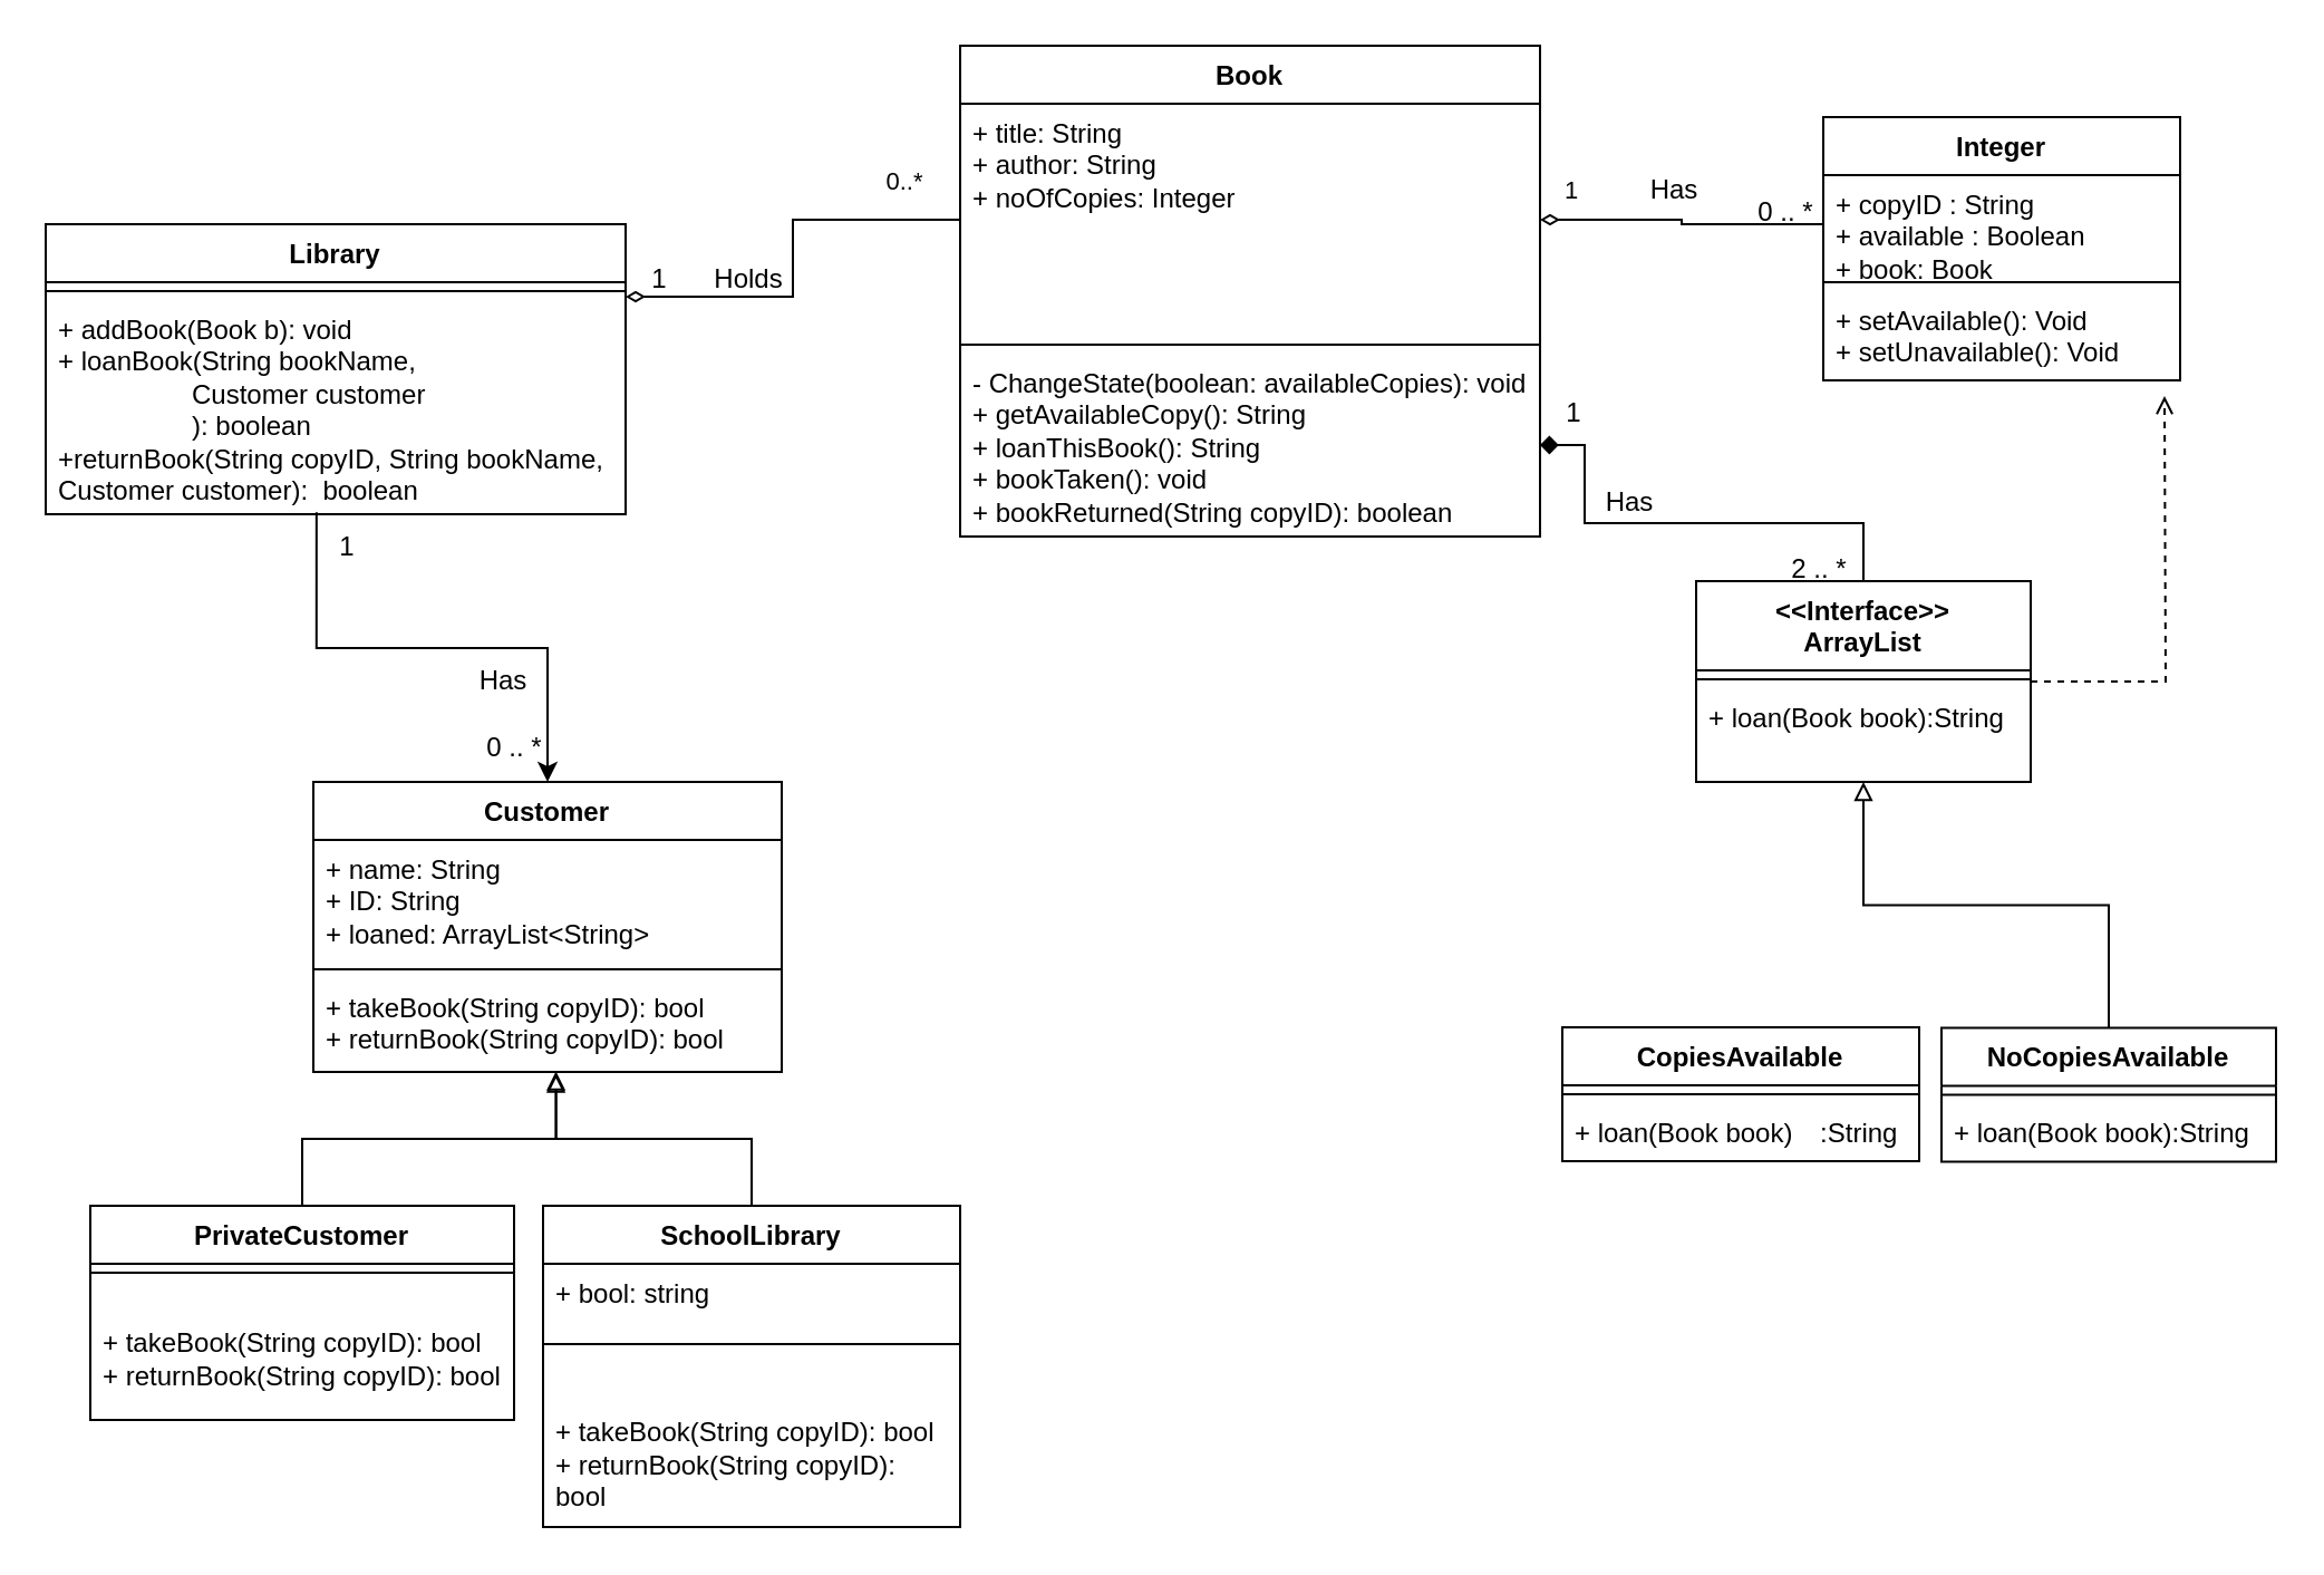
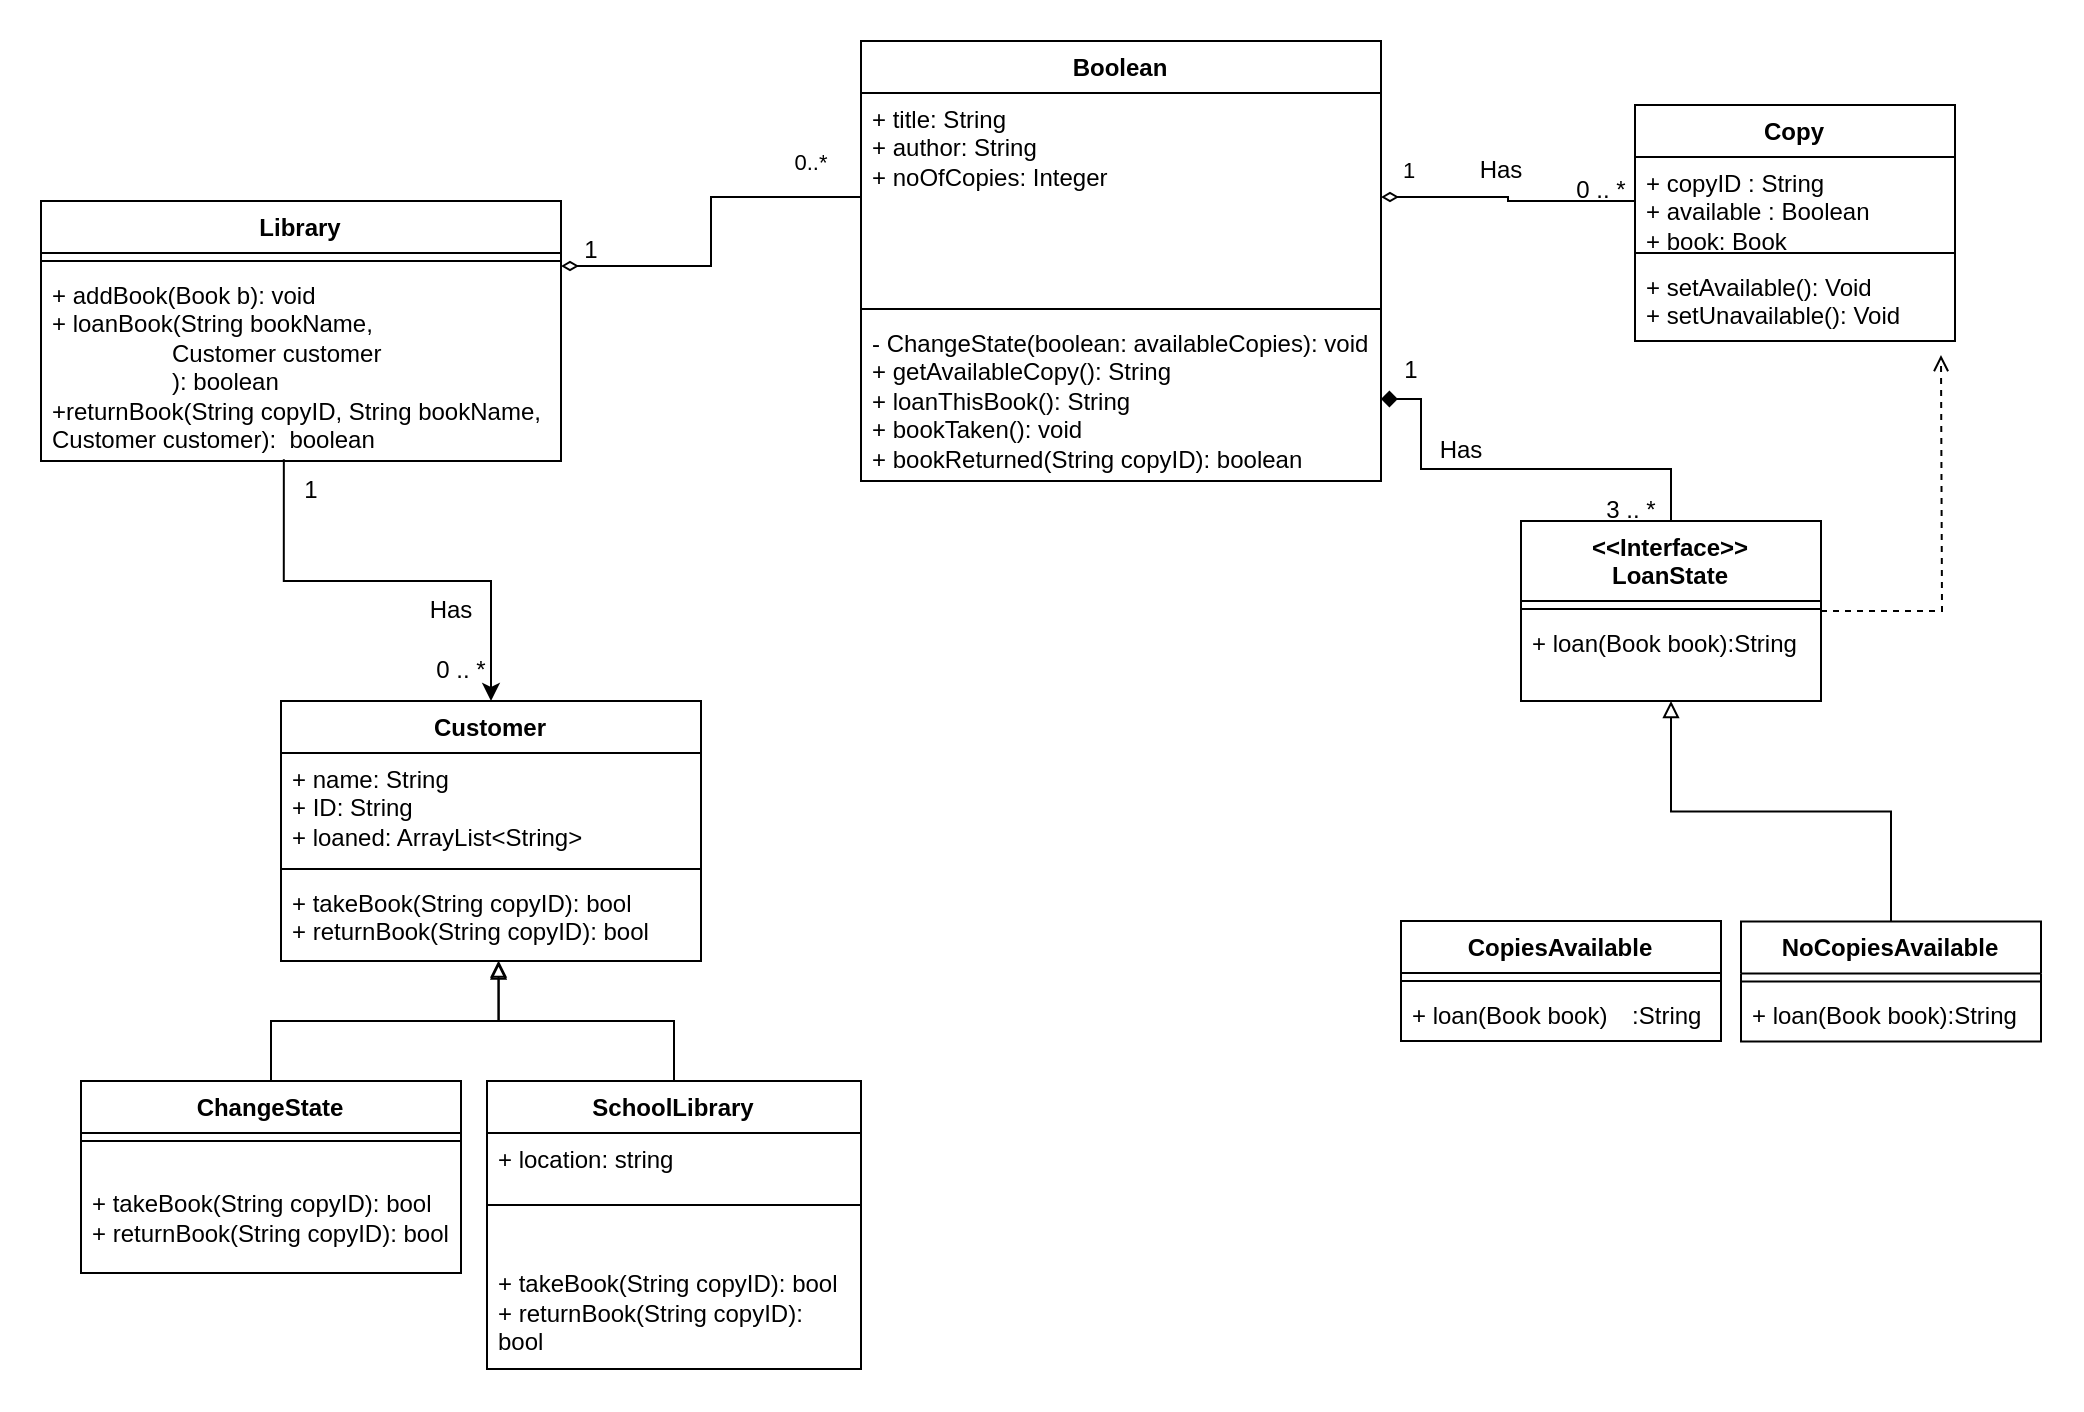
- <mxCell id="5" value="Book" style="swimlane;fontStyle=1;align=center;verticalAlign=top;childLayout=stackLayout;horizontal=1;startSize=26;horizontalStack=0;resizeParent=1;resizeParentMax=0;resizeLast=0;collapsible=1;marginBottom=0;whiteSpace=wrap;html=1;" parent="1" vertex="1"><mxGeometry x="430" y="20" width="260" height="220" as="geometry" /></mxCell>
+ <mxCell id="5" value="Boolean" style="swimlane;fontStyle=1;align=center;verticalAlign=top;childLayout=stackLayout;horizontal=1;startSize=26;horizontalStack=0;resizeParent=1;resizeParentMax=0;resizeLast=0;collapsible=1;marginBottom=0;whiteSpace=wrap;html=1;" parent="1" vertex="1"><mxGeometry x="430" y="20" width="260" height="220" as="geometry" /></mxCell>
- <mxCell id="12" value="Integer" style="swimlane;fontStyle=1;align=center;verticalAlign=top;childLayout=stackLayout;horizontal=1;startSize=26;horizontalStack=0;resizeParent=1;resizeParentMax=0;resizeLast=0;collapsible=1;marginBottom=0;whiteSpace=wrap;html=1;" parent="1" vertex="1"><mxGeometry x="817" y="52" width="160" height="118" as="geometry" /></mxCell>
+ <mxCell id="12" value="Copy" style="swimlane;fontStyle=1;align=center;verticalAlign=top;childLayout=stackLayout;horizontal=1;startSize=26;horizontalStack=0;resizeParent=1;resizeParentMax=0;resizeLast=0;collapsible=1;marginBottom=0;whiteSpace=wrap;html=1;" parent="1" vertex="1"><mxGeometry x="817" y="52" width="160" height="118" as="geometry" /></mxCell>
- <mxCell id="36" value="Holds" style="text;html=1;align=center;verticalAlign=middle;resizable=0;points=[];autosize=1;strokeColor=none;fillColor=none;" parent="1" vertex="1"><mxGeometry x="310" y="110" width="50" height="30" as="geometry" /></mxCell>
- <mxCell id="41" value="2 .. *" style="text;html=1;align=center;verticalAlign=middle;resizable=0;points=[];autosize=1;strokeColor=none;fillColor=none;" parent="1" vertex="1"><mxGeometry x="790" y="240" width="50" height="30" as="geometry" /></mxCell>
+ <mxCell id="41" value="3 .. *" style="text;html=1;align=center;verticalAlign=middle;resizable=0;points=[];autosize=1;strokeColor=none;fillColor=none;" parent="1" vertex="1"><mxGeometry x="790" y="240" width="50" height="30" as="geometry" /></mxCell>
- <mxCell id="18" value="&amp;lt;&amp;lt;Interface&amp;gt;&amp;gt;&lt;div&gt;ArrayList&lt;/div&gt;&lt;div&gt;&lt;br&gt;&lt;/div&gt;&lt;div&gt;&lt;br&gt;&lt;/div&gt;&lt;div&gt;&lt;br&gt;&lt;/div&gt;" style="swimlane;fontStyle=1;align=center;verticalAlign=top;childLayout=stackLayout;horizontal=1;startSize=40;horizontalStack=0;resizeParent=1;resizeParentMax=0;resizeLast=0;collapsible=1;marginBottom=0;whiteSpace=wrap;html=1;" parent="1" vertex="1"><mxGeometry x="760" y="260" width="150" height="90" as="geometry"><mxRectangle x="320" y="160" width="120" height="40" as="alternateBounds" /></mxGeometry></mxCell>
+ <mxCell id="18" value="&amp;lt;&amp;lt;Interface&amp;gt;&amp;gt;&lt;div&gt;LoanState&lt;/div&gt;&lt;div&gt;&lt;br&gt;&lt;/div&gt;&lt;div&gt;&lt;br&gt;&lt;/div&gt;&lt;div&gt;&lt;br&gt;&lt;/div&gt;" style="swimlane;fontStyle=1;align=center;verticalAlign=top;childLayout=stackLayout;horizontal=1;startSize=40;horizontalStack=0;resizeParent=1;resizeParentMax=0;resizeLast=0;collapsible=1;marginBottom=0;whiteSpace=wrap;html=1;" parent="1" vertex="1"><mxGeometry x="760" y="260" width="150" height="90" as="geometry"><mxRectangle x="320" y="160" width="120" height="40" as="alternateBounds" /></mxGeometry></mxCell>
- <mxCell id="32" value="PrivateCustomer" style="swimlane;fontStyle=1;align=center;verticalAlign=top;childLayout=stackLayout;horizontal=1;startSize=26;horizontalStack=0;resizeParent=1;resizeParentMax=0;resizeLast=0;collapsible=1;marginBottom=0;whiteSpace=wrap;html=1;" parent="1" vertex="1"><mxGeometry x="40" y="540" width="190" height="96" as="geometry" /></mxCell>
+ <mxCell id="32" value="ChangeState" style="swimlane;fontStyle=1;align=center;verticalAlign=top;childLayout=stackLayout;horizontal=1;startSize=26;horizontalStack=0;resizeParent=1;resizeParentMax=0;resizeLast=0;collapsible=1;marginBottom=0;whiteSpace=wrap;html=1;" parent="1" vertex="1"><mxGeometry x="40" y="540" width="190" height="96" as="geometry" /></mxCell>
- <mxCell id="29" value="+ bool: string" style="text;strokeColor=none;fillColor=none;align=left;verticalAlign=top;spacingLeft=4;spacingRight=4;overflow=hidden;rotatable=0;points=[[0,0.5],[1,0.5]];portConstraint=eastwest;whiteSpace=wrap;html=1;" parent="28" vertex="1"><mxGeometry y="26" width="187" height="24" as="geometry" /></mxCell>
+ <mxCell id="29" value="+ location: string" style="text;strokeColor=none;fillColor=none;align=left;verticalAlign=top;spacingLeft=4;spacingRight=4;overflow=hidden;rotatable=0;points=[[0,0.5],[1,0.5]];portConstraint=eastwest;whiteSpace=wrap;html=1;" parent="28" vertex="1"><mxGeometry y="26" width="187" height="24" as="geometry" /></mxCell>
